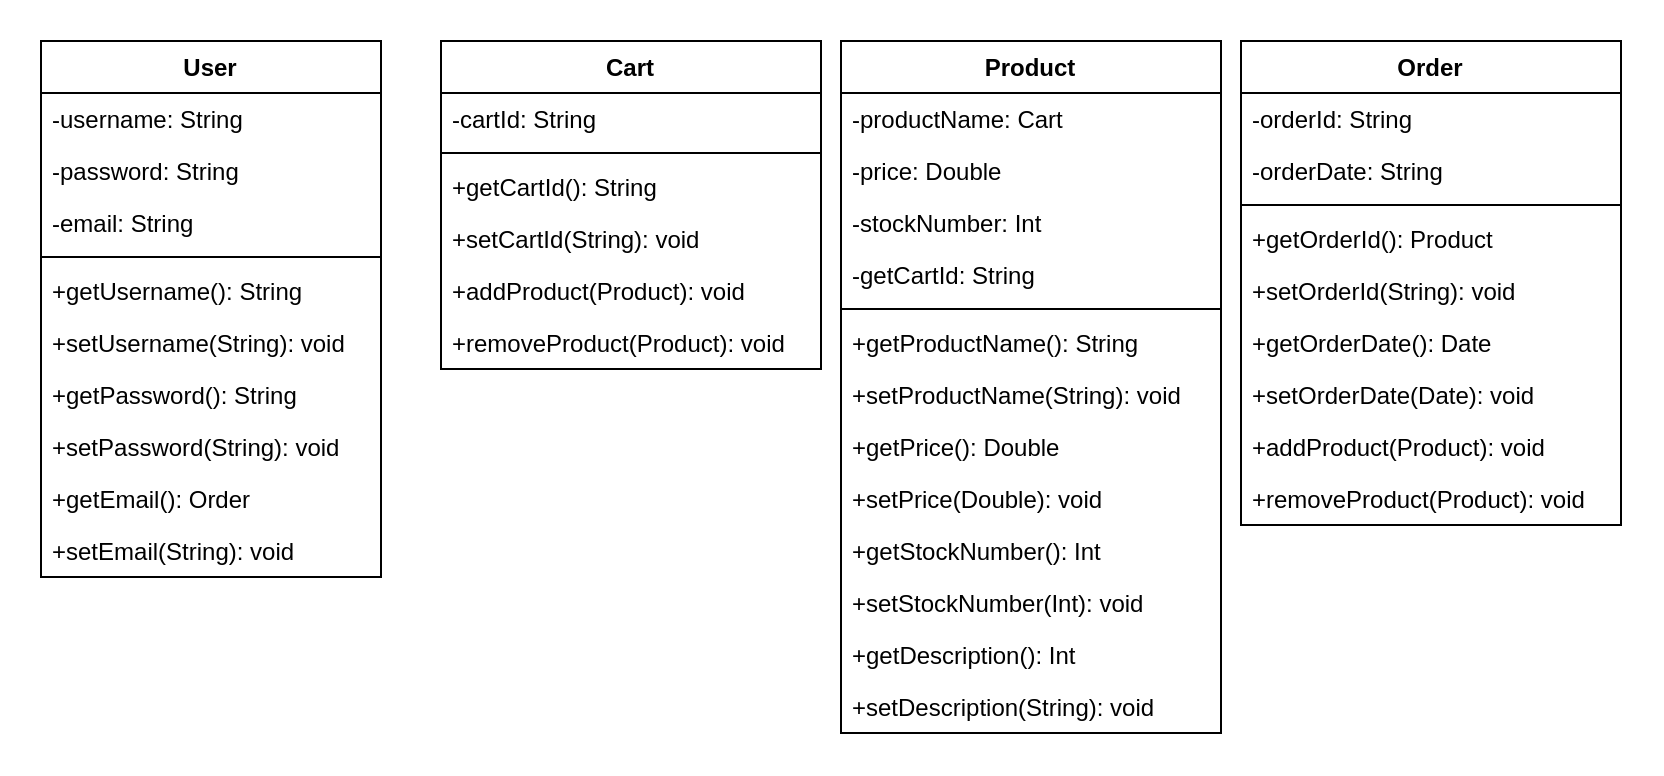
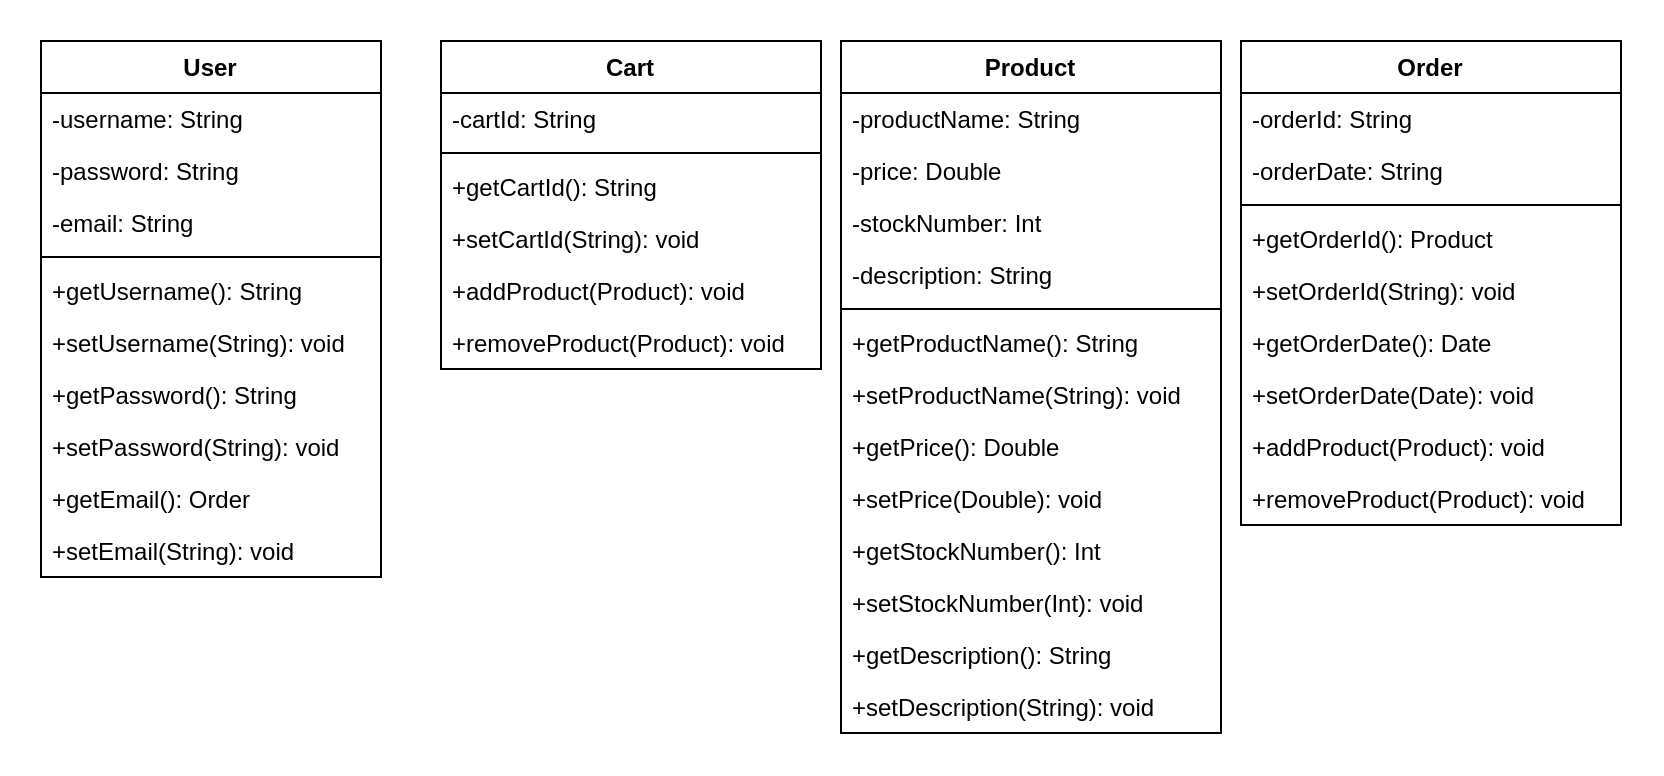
- <mxCell id="21" value="-productName: Cart" style="text;strokeColor=none;fillColor=none;align=left;verticalAlign=top;spacingLeft=4;spacingRight=4;overflow=hidden;rotatable=0;points=[[0,0.5],[1,0.5]];portConstraint=eastwest;" vertex="1" parent="20"><mxGeometry y="26" width="190" height="26" as="geometry" /></mxCell>
+ <mxCell id="21" value="-productName: String" style="text;strokeColor=none;fillColor=none;align=left;verticalAlign=top;spacingLeft=4;spacingRight=4;overflow=hidden;rotatable=0;points=[[0,0.5],[1,0.5]];portConstraint=eastwest;" vertex="1" parent="20"><mxGeometry y="26" width="190" height="26" as="geometry" /></mxCell>
- <mxCell id="24" value="-getCartId: String" style="text;strokeColor=none;fillColor=none;align=left;verticalAlign=top;spacingLeft=4;spacingRight=4;overflow=hidden;rotatable=0;points=[[0,0.5],[1,0.5]];portConstraint=eastwest;" vertex="1" parent="20"><mxGeometry y="104" width="190" height="26" as="geometry" /></mxCell>
+ <mxCell id="24" value="-description: String" style="text;strokeColor=none;fillColor=none;align=left;verticalAlign=top;spacingLeft=4;spacingRight=4;overflow=hidden;rotatable=0;points=[[0,0.5],[1,0.5]];portConstraint=eastwest;" vertex="1" parent="20"><mxGeometry y="104" width="190" height="26" as="geometry" /></mxCell>
- <mxCell id="32" value="+getDescription(): Int" style="text;strokeColor=none;fillColor=none;align=left;verticalAlign=top;spacingLeft=4;spacingRight=4;overflow=hidden;rotatable=0;points=[[0,0.5],[1,0.5]];portConstraint=eastwest;" vertex="1" parent="20"><mxGeometry y="294" width="190" height="26" as="geometry" /></mxCell>
+ <mxCell id="32" value="+getDescription(): String" style="text;strokeColor=none;fillColor=none;align=left;verticalAlign=top;spacingLeft=4;spacingRight=4;overflow=hidden;rotatable=0;points=[[0,0.5],[1,0.5]];portConstraint=eastwest;" vertex="1" parent="20"><mxGeometry y="294" width="190" height="26" as="geometry" /></mxCell>
